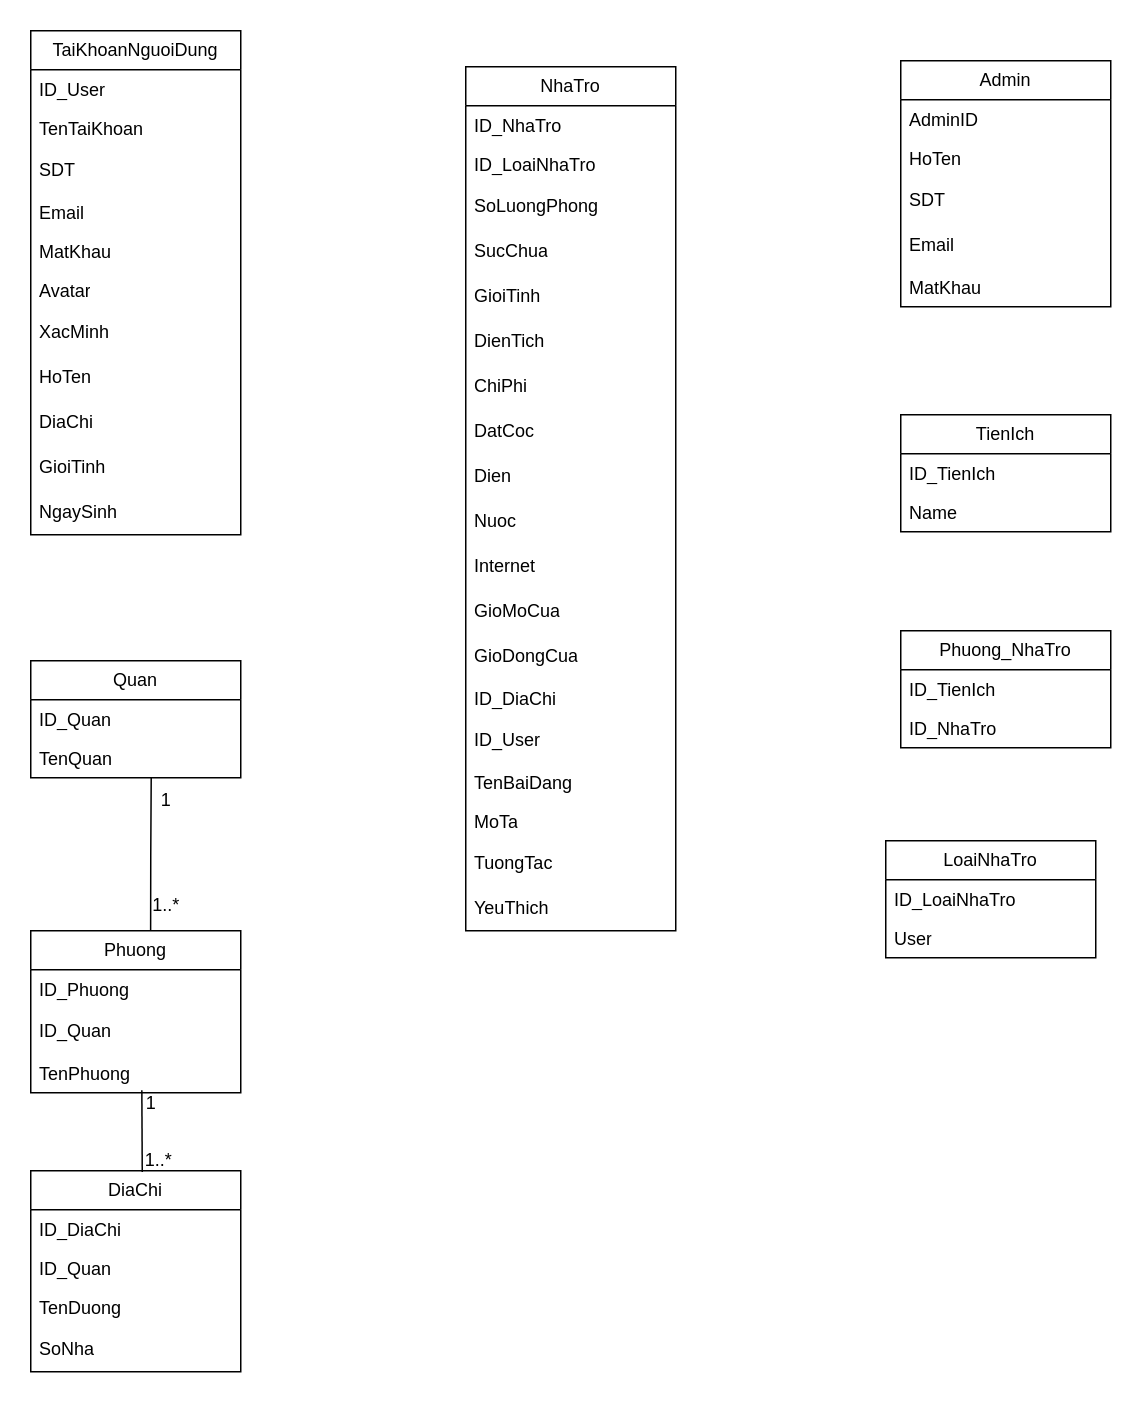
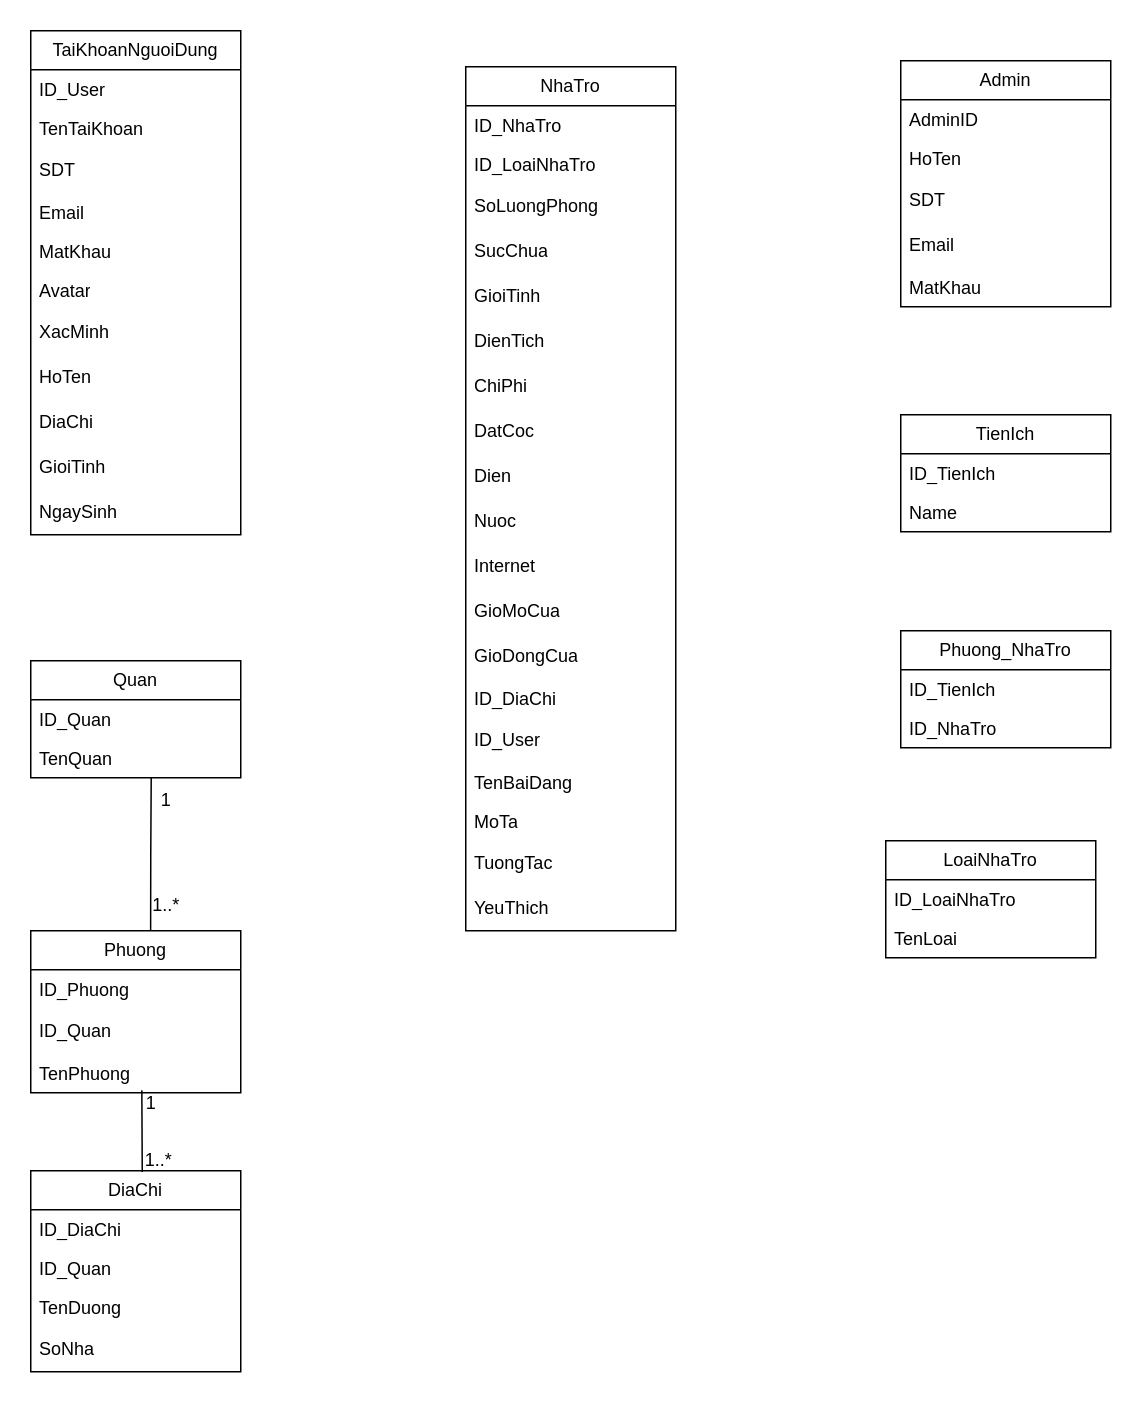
- <mxCell id="54" value="User" style="text;strokeColor=none;fillColor=none;align=left;verticalAlign=top;spacingLeft=4;spacingRight=4;overflow=hidden;rotatable=0;points=[[0,0.5],[1,0.5]];portConstraint=eastwest;whiteSpace=wrap;html=1;" parent="52" vertex="1"><mxGeometry y="52" width="140" height="26" as="geometry" /></mxCell>
+ <mxCell id="54" value="TenLoai" style="text;strokeColor=none;fillColor=none;align=left;verticalAlign=top;spacingLeft=4;spacingRight=4;overflow=hidden;rotatable=0;points=[[0,0.5],[1,0.5]];portConstraint=eastwest;whiteSpace=wrap;html=1;" parent="52" vertex="1"><mxGeometry y="52" width="140" height="26" as="geometry" /></mxCell>
